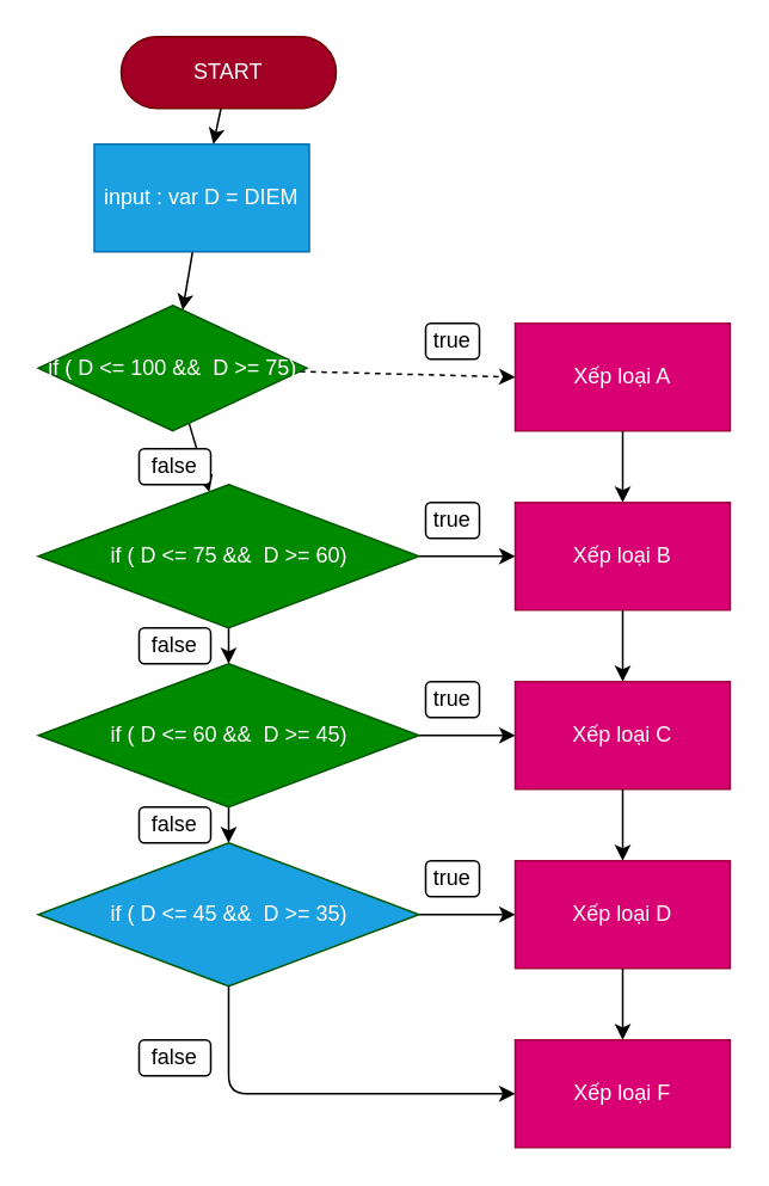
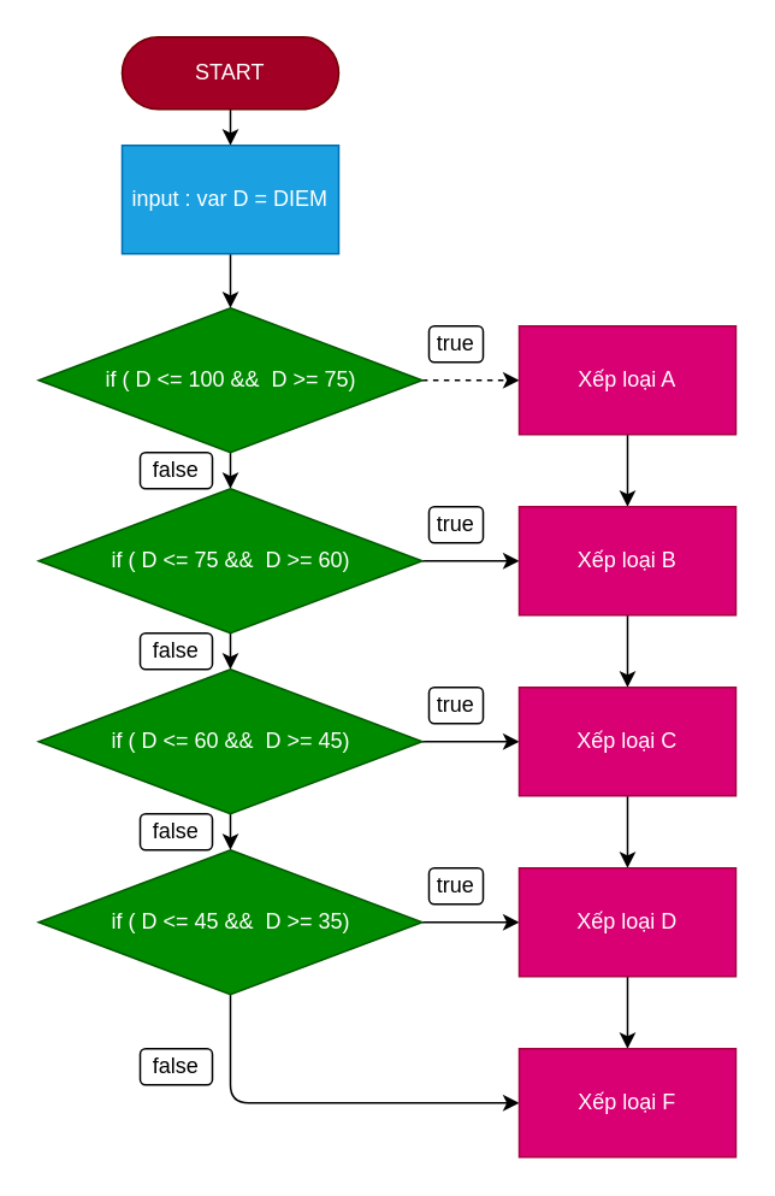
- <mxCell id="5" value="input : var D = DIEM" style="rounded=0;whiteSpace=wrap;html=1;fillColor=#1ba1e2;fontColor=#ffffff;strokeColor=#006EAF;" vertex="1" parent="1"><mxGeometry x="52" y="80" width="120" height="60" as="geometry" /></mxCell>
+ <mxCell id="5" value="input : var D = DIEM" style="rounded=0;whiteSpace=wrap;html=1;fillColor=#1ba1e2;fontColor=#ffffff;strokeColor=#006EAF;" vertex="1" parent="1"><mxGeometry x="67" y="80" width="120" height="60" as="geometry" /></mxCell>
- <mxCell id="8" value="if ( D &amp;lt;= 100 &amp;amp;&amp;amp;&amp;nbsp; D &amp;gt;= 75)" style="rhombus;whiteSpace=wrap;html=1;fillColor=#008a00;fontColor=#ffffff;strokeColor=#005700;" vertex="1" parent="1"><mxGeometry x="20.75" y="170" width="150" height="70" as="geometry" /></mxCell>
+ <mxCell id="8" value="if ( D &amp;lt;= 100 &amp;amp;&amp;amp;&amp;nbsp; D &amp;gt;= 75)" style="rhombus;whiteSpace=wrap;html=1;fillColor=#008a00;fontColor=#ffffff;strokeColor=#005700;" vertex="1" parent="1"><mxGeometry x="20.75" y="170" width="212.5" height="80" as="geometry" /></mxCell>
- <mxCell id="23" value="if ( D &amp;lt;= 45 &amp;amp;&amp;amp;&amp;nbsp; D &amp;gt;= 35)" style="rhombus;whiteSpace=wrap;html=1;fillColor=#1ba1e2;fontColor=#ffffff;strokeColor=#005700;" vertex="1" parent="1"><mxGeometry x="20.75" y="470" width="212.5" height="80" as="geometry" /></mxCell>
+ <mxCell id="23" value="if ( D &amp;lt;= 45 &amp;amp;&amp;amp;&amp;nbsp; D &amp;gt;= 35)" style="rhombus;whiteSpace=wrap;html=1;fillColor=#008a00;fontColor=#ffffff;strokeColor=#005700;" vertex="1" parent="1"><mxGeometry x="20.75" y="470" width="212.5" height="80" as="geometry" /></mxCell>
